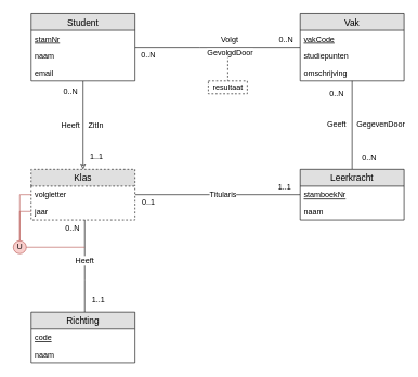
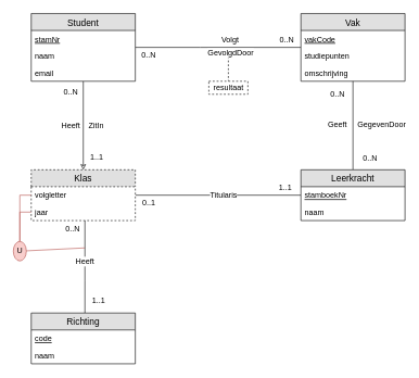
- <mxCell id="44" value="U" style="ellipse;whiteSpace=wrap;html=1;aspect=fixed;fillColor=#f8cecc;strokeColor=#b85450;" vertex="1" parent="1"><mxGeometry x="20" y="370" width="20" height="20" as="geometry" /></mxCell>
+ <mxCell id="44" value="U" style="ellipse;whiteSpace=wrap;html=1;aspect=fixed;fillColor=#f8cecc;strokeColor=#b85450;" vertex="1" parent="1"><mxGeometry x="20" y="370" width="20" height="30" as="geometry" /></mxCell>
